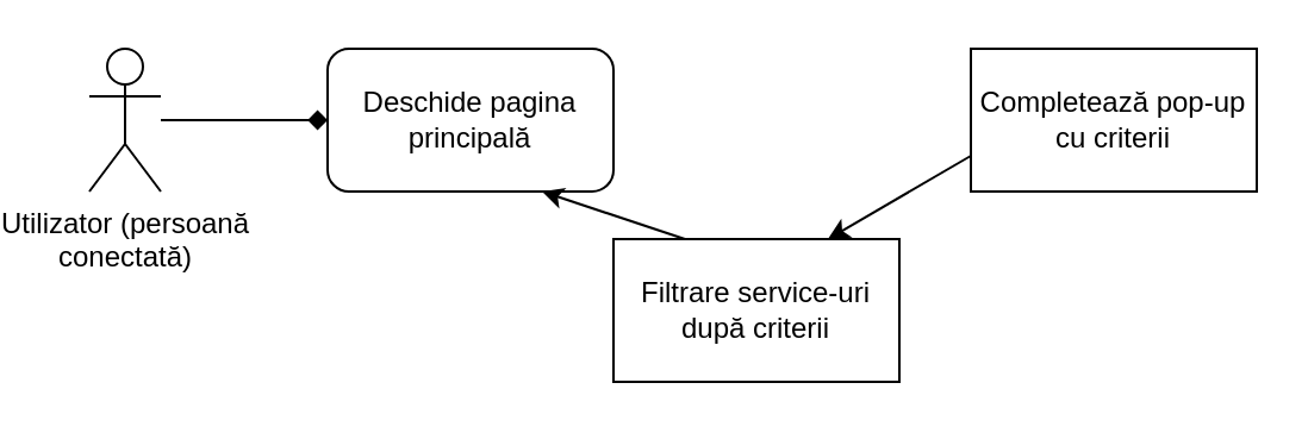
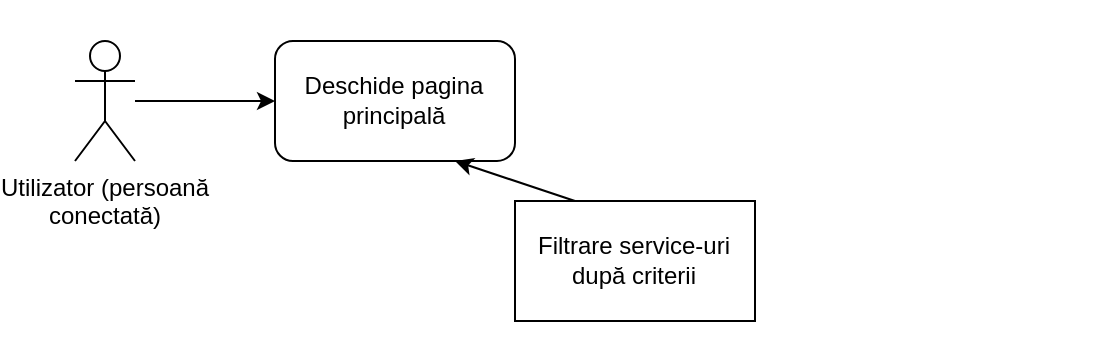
- <mxCell id="4" value="" style="endArrow=diamond;html=1;entryX=0;entryY=0.5;entryDx=0;entryDy=0;" edge="1" parent="1" source="2" target="3"><mxGeometry width="50" height="50" relative="1" as="geometry"><mxPoint x="-20" y="190" as="sourcePoint" /><mxPoint x="30" y="140" as="targetPoint" /></mxGeometry></mxCell>
+ <mxCell id="4" value="" style="endArrow=classic;html=1;entryX=0;entryY=0.5;entryDx=0;entryDy=0;" edge="1" parent="1" source="2" target="3"><mxGeometry width="50" height="50" relative="1" as="geometry"><mxPoint x="-20" y="190" as="sourcePoint" /><mxPoint x="30" y="140" as="targetPoint" /></mxGeometry></mxCell>
- <mxCell id="5" value="Completează pop-up cu criterii" style="rounded=0;whiteSpace=wrap;html=1;" vertex="1" parent="1"><mxGeometry x="390" y="20" width="120" height="60" as="geometry" /></mxCell>
- <mxCell id="6" value="" style="endArrow=classic;html=1;exitX=0;exitY=0.75;exitDx=0;exitDy=0;entryX=0.75;entryY=0;entryDx=0;entryDy=0;" edge="1" parent="1" source="5" target="7"><mxGeometry width="50" height="50" relative="1" as="geometry"><mxPoint x="-20" y="190" as="sourcePoint" /><mxPoint x="30" y="140" as="targetPoint" /></mxGeometry></mxCell>
